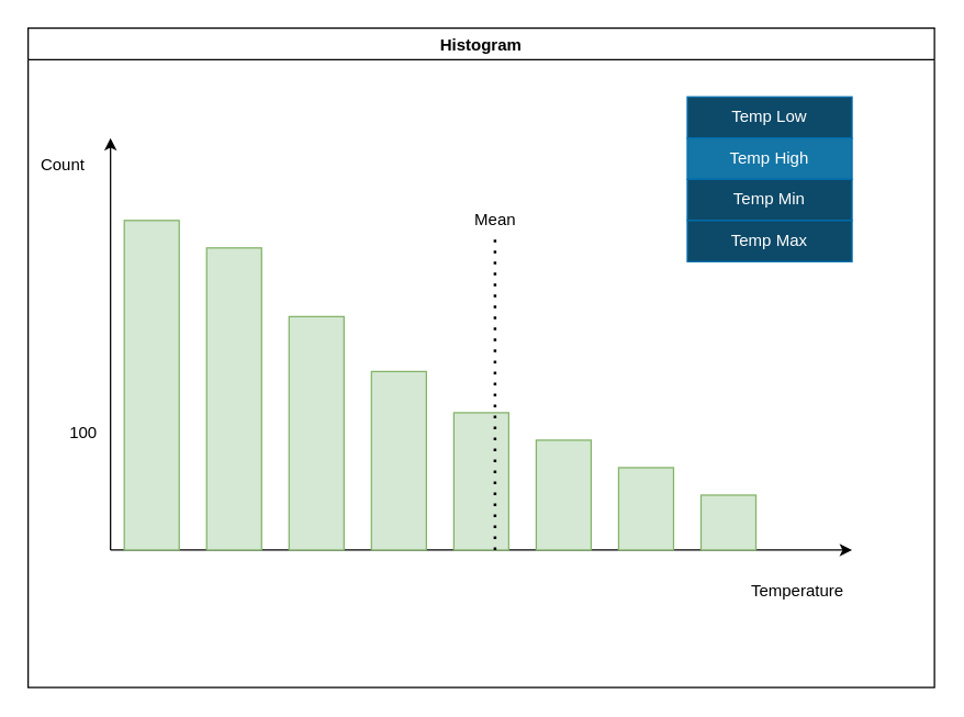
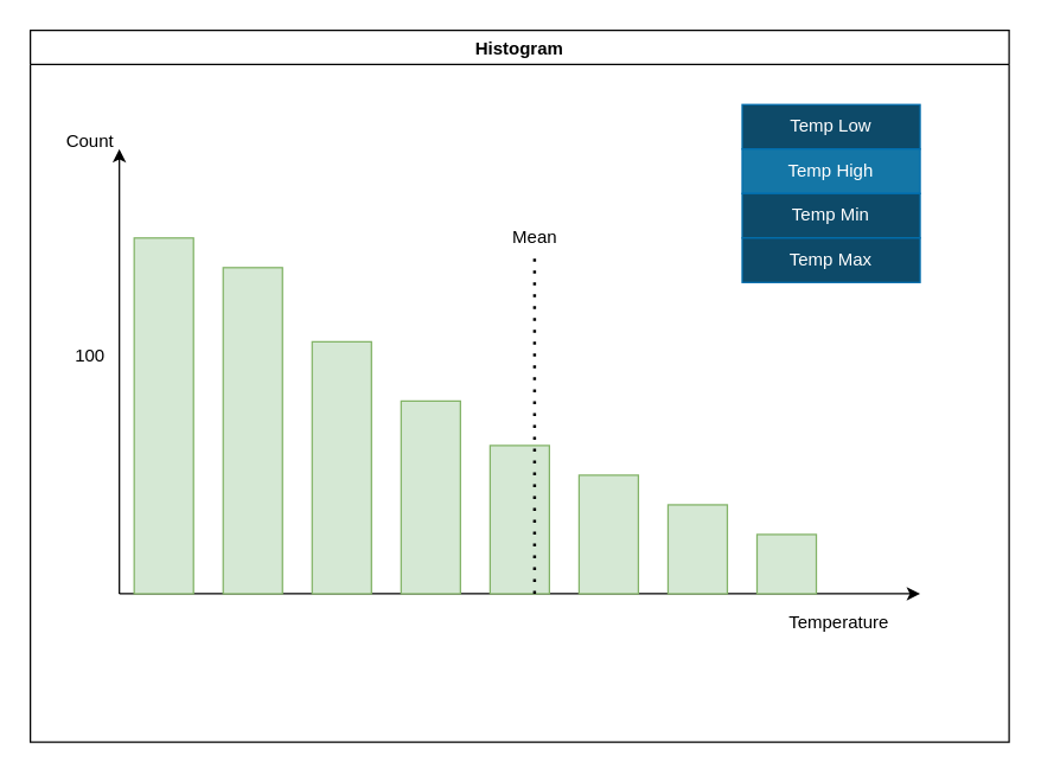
- <mxCell id="6" value="Count" style="text;html=1;align=center;verticalAlign=middle;resizable=0;points=[];autosize=1;strokeColor=none;fillColor=none;" parent="2" vertex="1"><mxGeometry y="90" width="50" height="20" as="geometry" /></mxCell>
+ <mxCell id="6" value="Count" style="text;html=1;align=center;verticalAlign=middle;resizable=0;points=[];autosize=1;strokeColor=none;fillColor=none;" parent="2" vertex="1"><mxGeometry x="15" y="65" width="50" height="20" as="geometry" /></mxCell>
- <mxCell id="11" value="100" style="text;html=1;align=center;verticalAlign=middle;resizable=0;points=[];autosize=1;strokeColor=none;fillColor=none;" parent="2" vertex="1"><mxGeometry x="20" y="285" width="40" height="20" as="geometry" /></mxCell>
+ <mxCell id="11" value="100" style="text;html=1;align=center;verticalAlign=middle;resizable=0;points=[];autosize=1;strokeColor=none;fillColor=none;" parent="2" vertex="1"><mxGeometry x="20" y="210" width="40" height="20" as="geometry" /></mxCell>
- <mxCell id="5" value="Temperature&lt;br&gt;" style="text;html=1;align=center;verticalAlign=middle;resizable=0;points=[];autosize=1;strokeColor=none;fillColor=none;" parent="2" vertex="1"><mxGeometry x="520" y="400" width="80" height="20" as="geometry" /></mxCell>
+ <mxCell id="5" value="Temperature&lt;br&gt;" style="text;html=1;align=center;verticalAlign=middle;resizable=0;points=[];autosize=1;strokeColor=none;fillColor=none;" parent="2" vertex="1"><mxGeometry x="505" y="390" width="80" height="20" as="geometry" /></mxCell>
